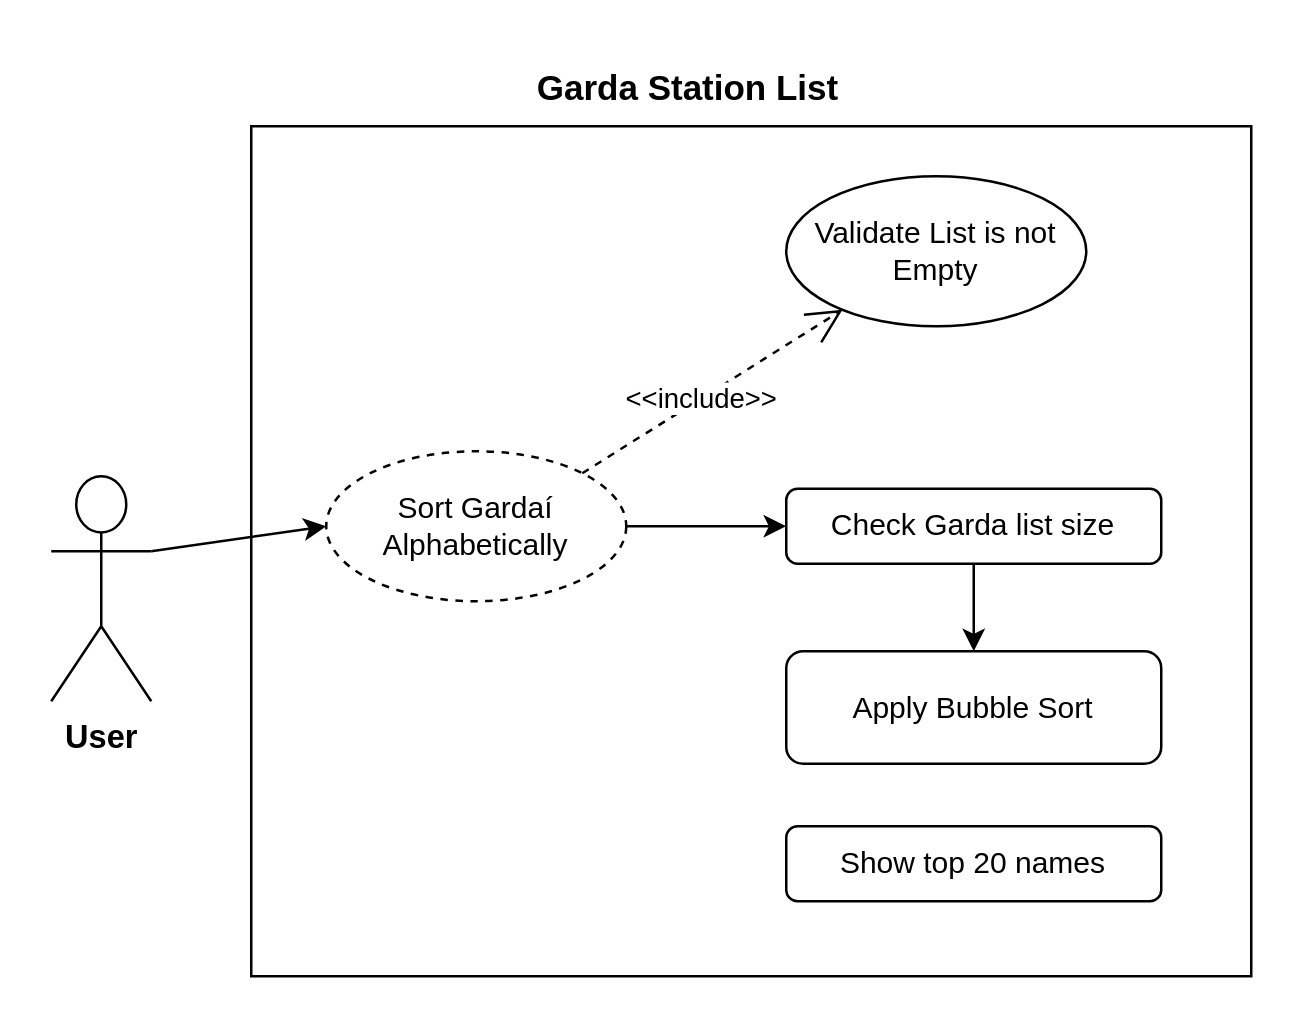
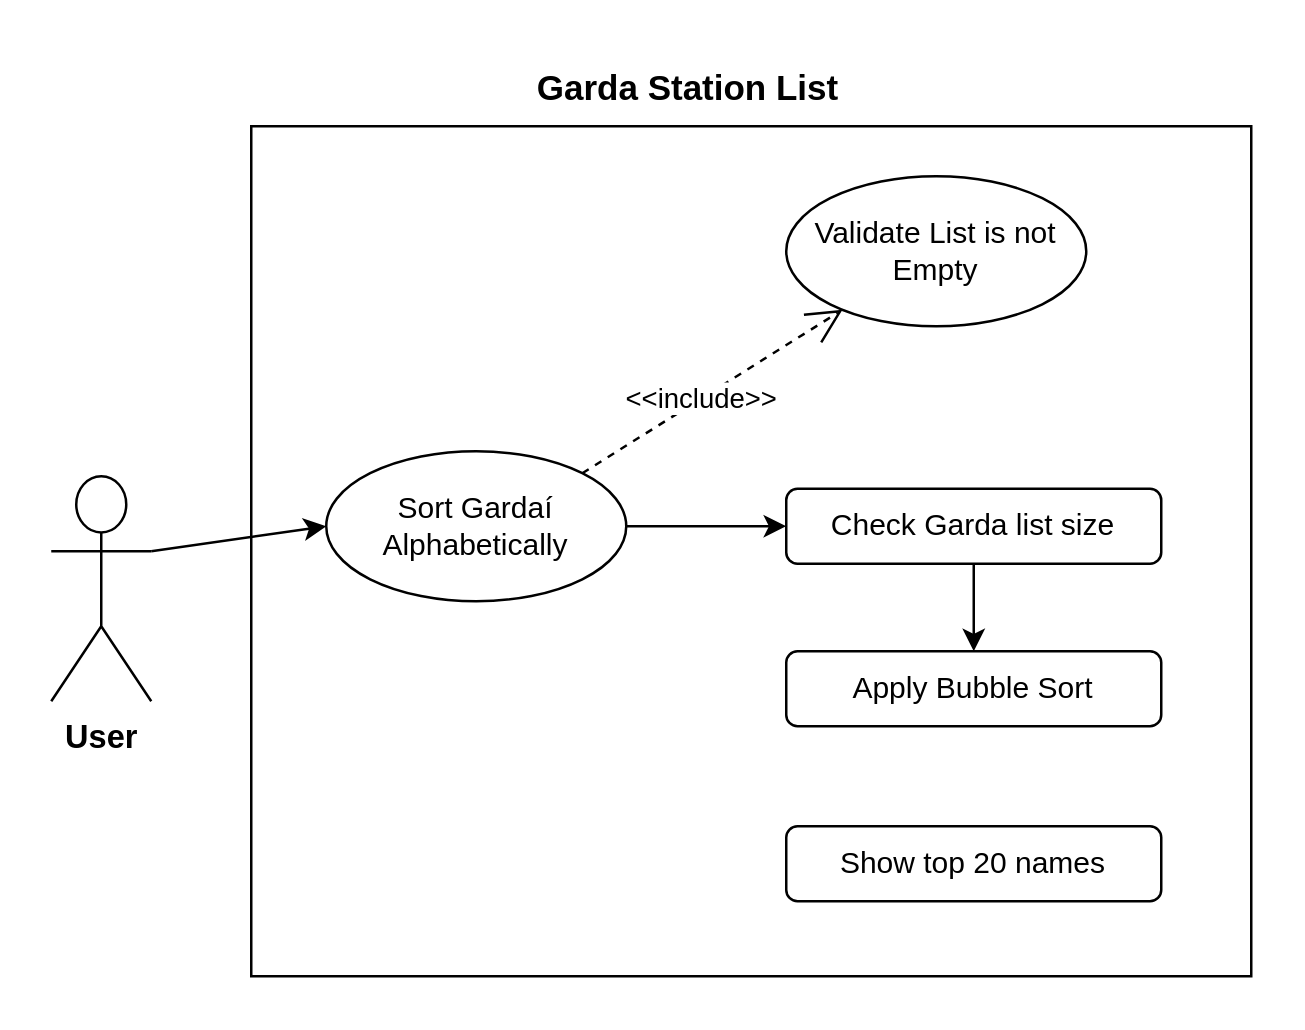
- <mxCell id="5" value="&lt;div&gt;Sort Gardaí Alphabetically&lt;/div&gt;" style="ellipse;whiteSpace=wrap;html=1;dashed=1;" parent="1" vertex="1"><mxGeometry x="130" y="180" width="120" height="60" as="geometry" /></mxCell>
+ <mxCell id="5" value="&lt;div&gt;Sort Gardaí Alphabetically&lt;/div&gt;" style="ellipse;whiteSpace=wrap;html=1;" parent="1" vertex="1"><mxGeometry x="130" y="180" width="120" height="60" as="geometry" /></mxCell>
- <mxCell id="10" value="Apply Bubble Sort" style="rounded=1;whiteSpace=wrap;html=1;" parent="1" vertex="1"><mxGeometry x="314" y="260" width="150" height="45" as="geometry" /></mxCell>
+ <mxCell id="10" value="Apply Bubble Sort" style="rounded=1;whiteSpace=wrap;html=1;" parent="1" vertex="1"><mxGeometry x="314" y="260" width="150" height="30" as="geometry" /></mxCell>
